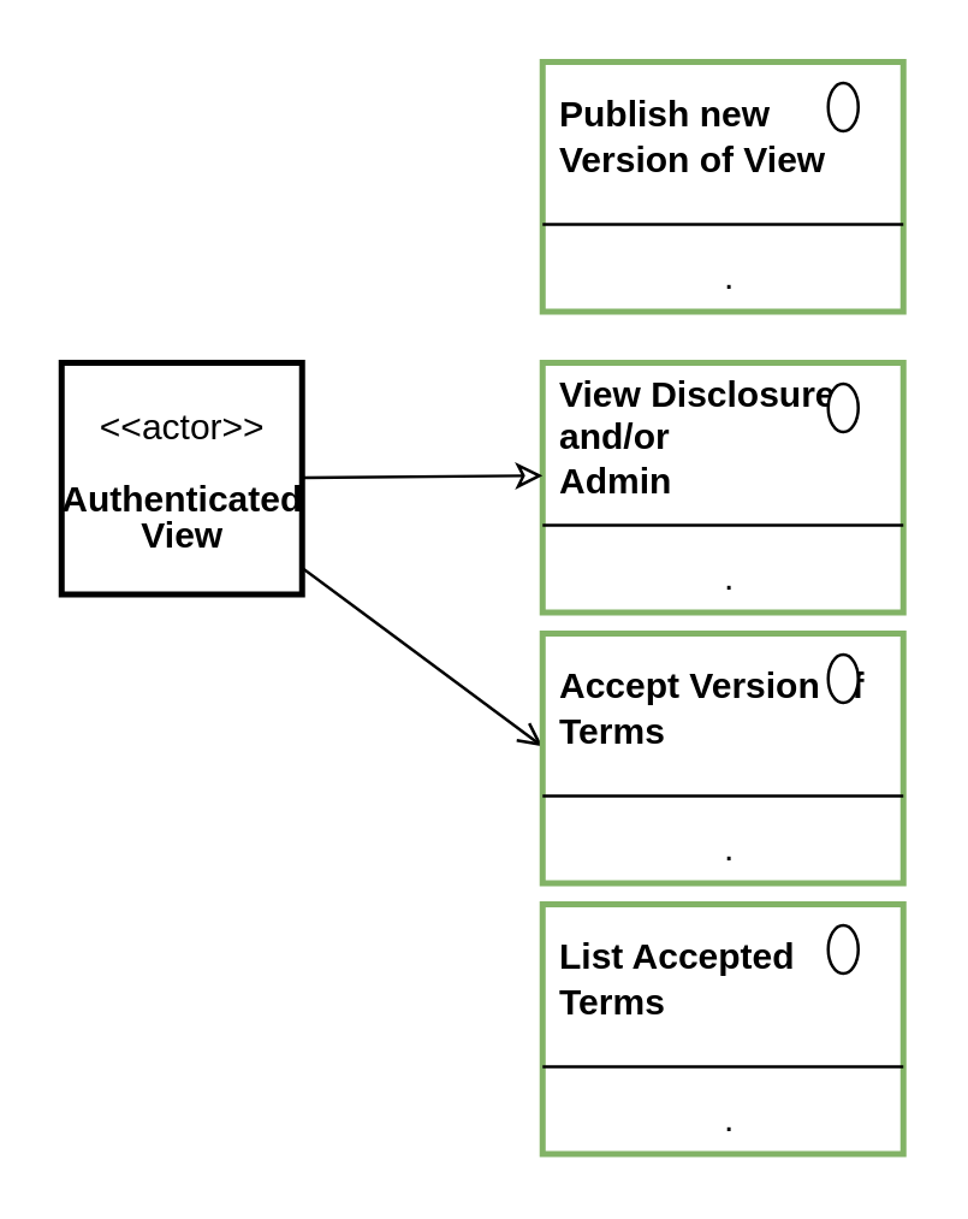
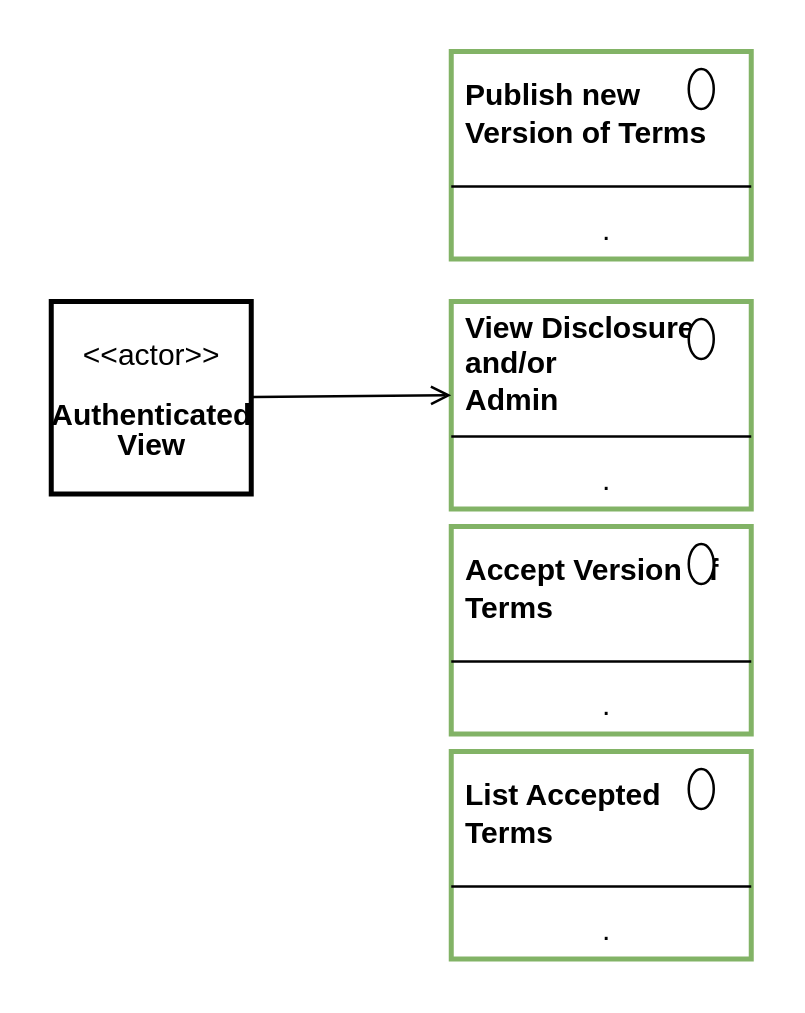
- <mxCell id="16" value="Publish new &lt;br&gt;Version&amp;nbsp;of View" style="html=1;align=left;spacingLeft=4;verticalAlign=middle;strokeColor=none;fillColor=none;fontStyle=1" parent="15" vertex="1"><mxGeometry width="120" height="50" as="geometry" /></mxCell>
+ <mxCell id="16" value="Publish new &lt;br&gt;Version&amp;nbsp;of Terms" style="html=1;align=left;spacingLeft=4;verticalAlign=middle;strokeColor=none;fillColor=none;fontStyle=1" parent="15" vertex="1"><mxGeometry width="120" height="50" as="geometry" /></mxCell>
- <mxCell id="7" style="edgeStyle=none;rounded=0;orthogonalLoop=1;jettySize=auto;html=1;entryX=0;entryY=0.75;entryDx=0;entryDy=0;endArrow=classic;endFill=0;" parent="1" source="9" target="3" edge="1"><mxGeometry relative="1" as="geometry" /></mxCell>
+ <mxCell id="7" style="edgeStyle=none;rounded=0;orthogonalLoop=1;jettySize=auto;html=1;entryX=0;entryY=0.75;entryDx=0;entryDy=0;endArrow=open;endFill=0;" parent="1" source="9" target="3" edge="1"><mxGeometry relative="1" as="geometry" /></mxCell>
- <mxCell id="8" style="edgeStyle=none;rounded=0;orthogonalLoop=1;jettySize=auto;html=1;entryX=0;entryY=0.75;entryDx=0;entryDy=0;endArrow=open;endFill=0;" parent="1" source="9" target="11" edge="1"><mxGeometry relative="1" as="geometry" /></mxCell>
